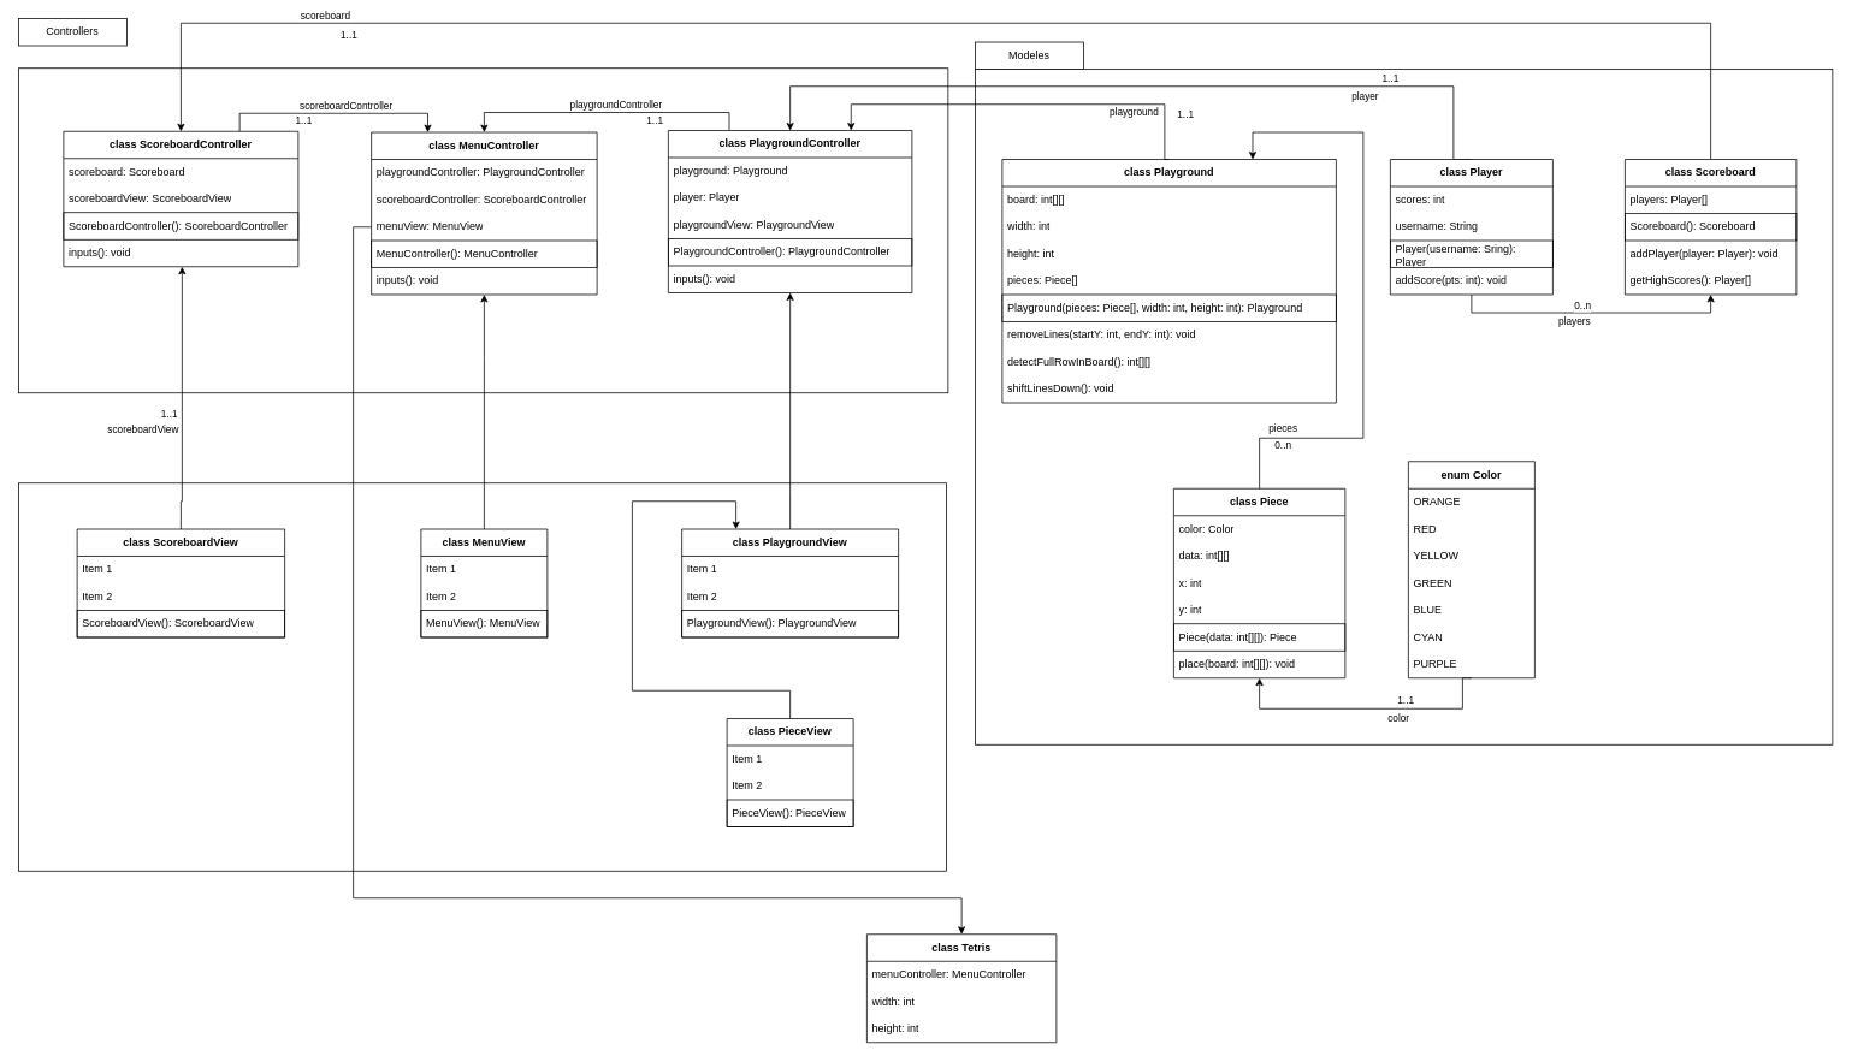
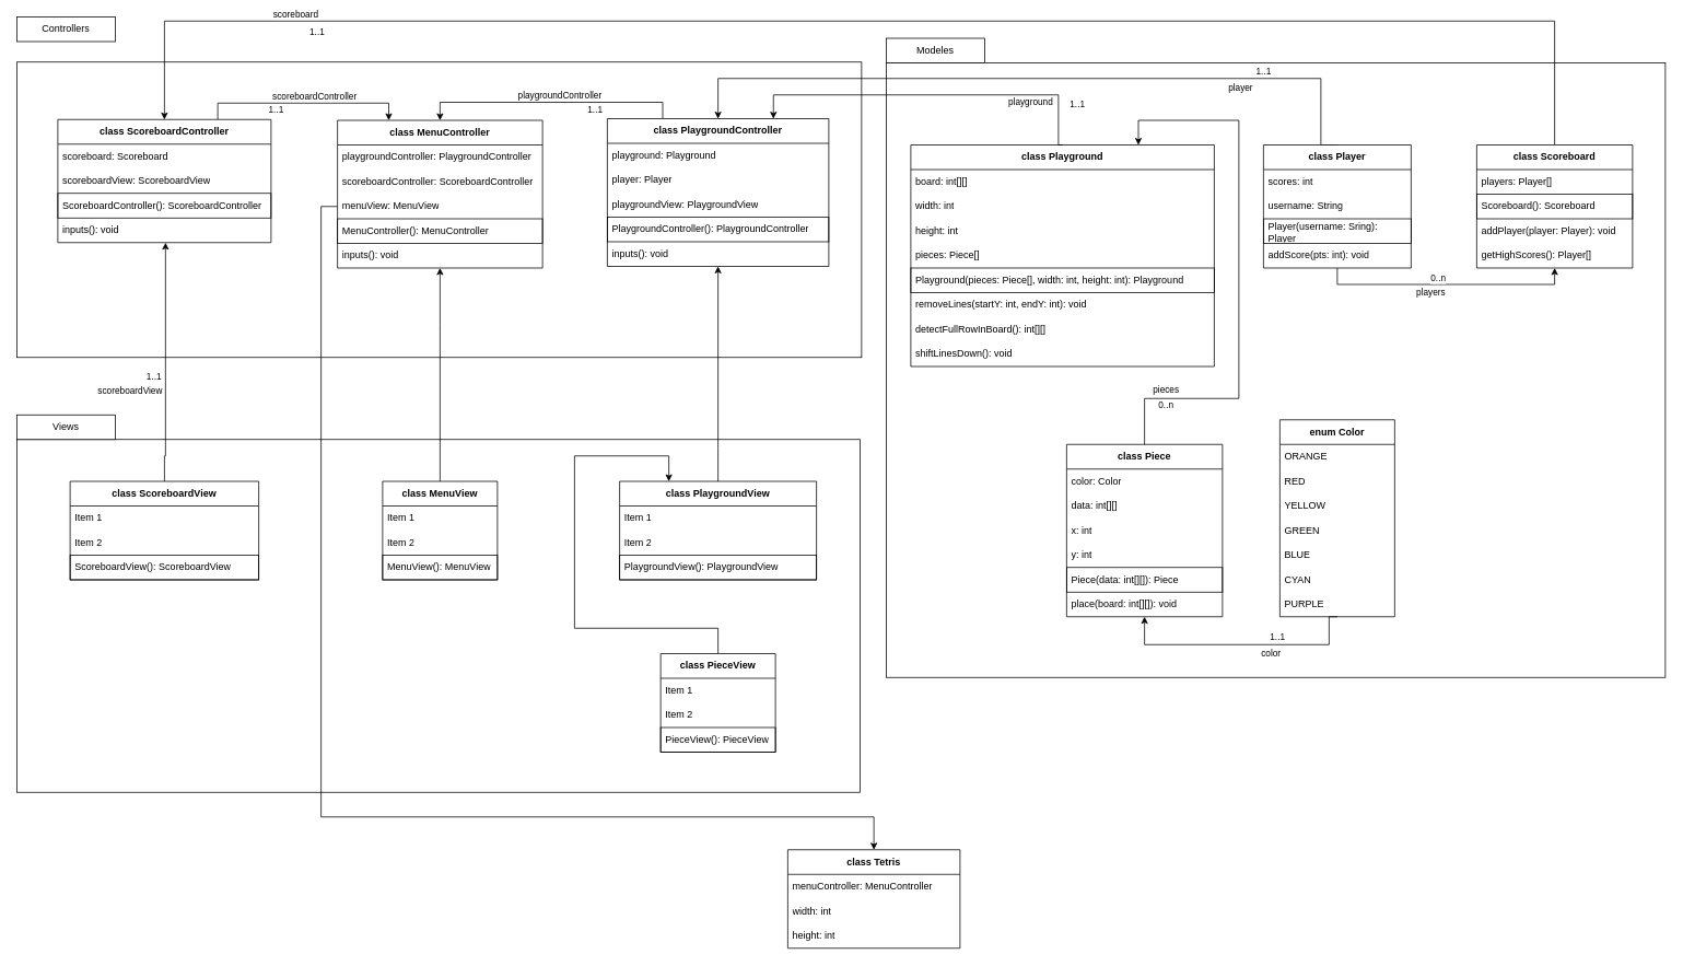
+ <mxCell id="60" value="Views" style="rounded=0;whiteSpace=wrap;html=1;" vertex="1" parent="1"><mxGeometry x="20" y="505" width="120" height="30" as="geometry" /></mxCell>
